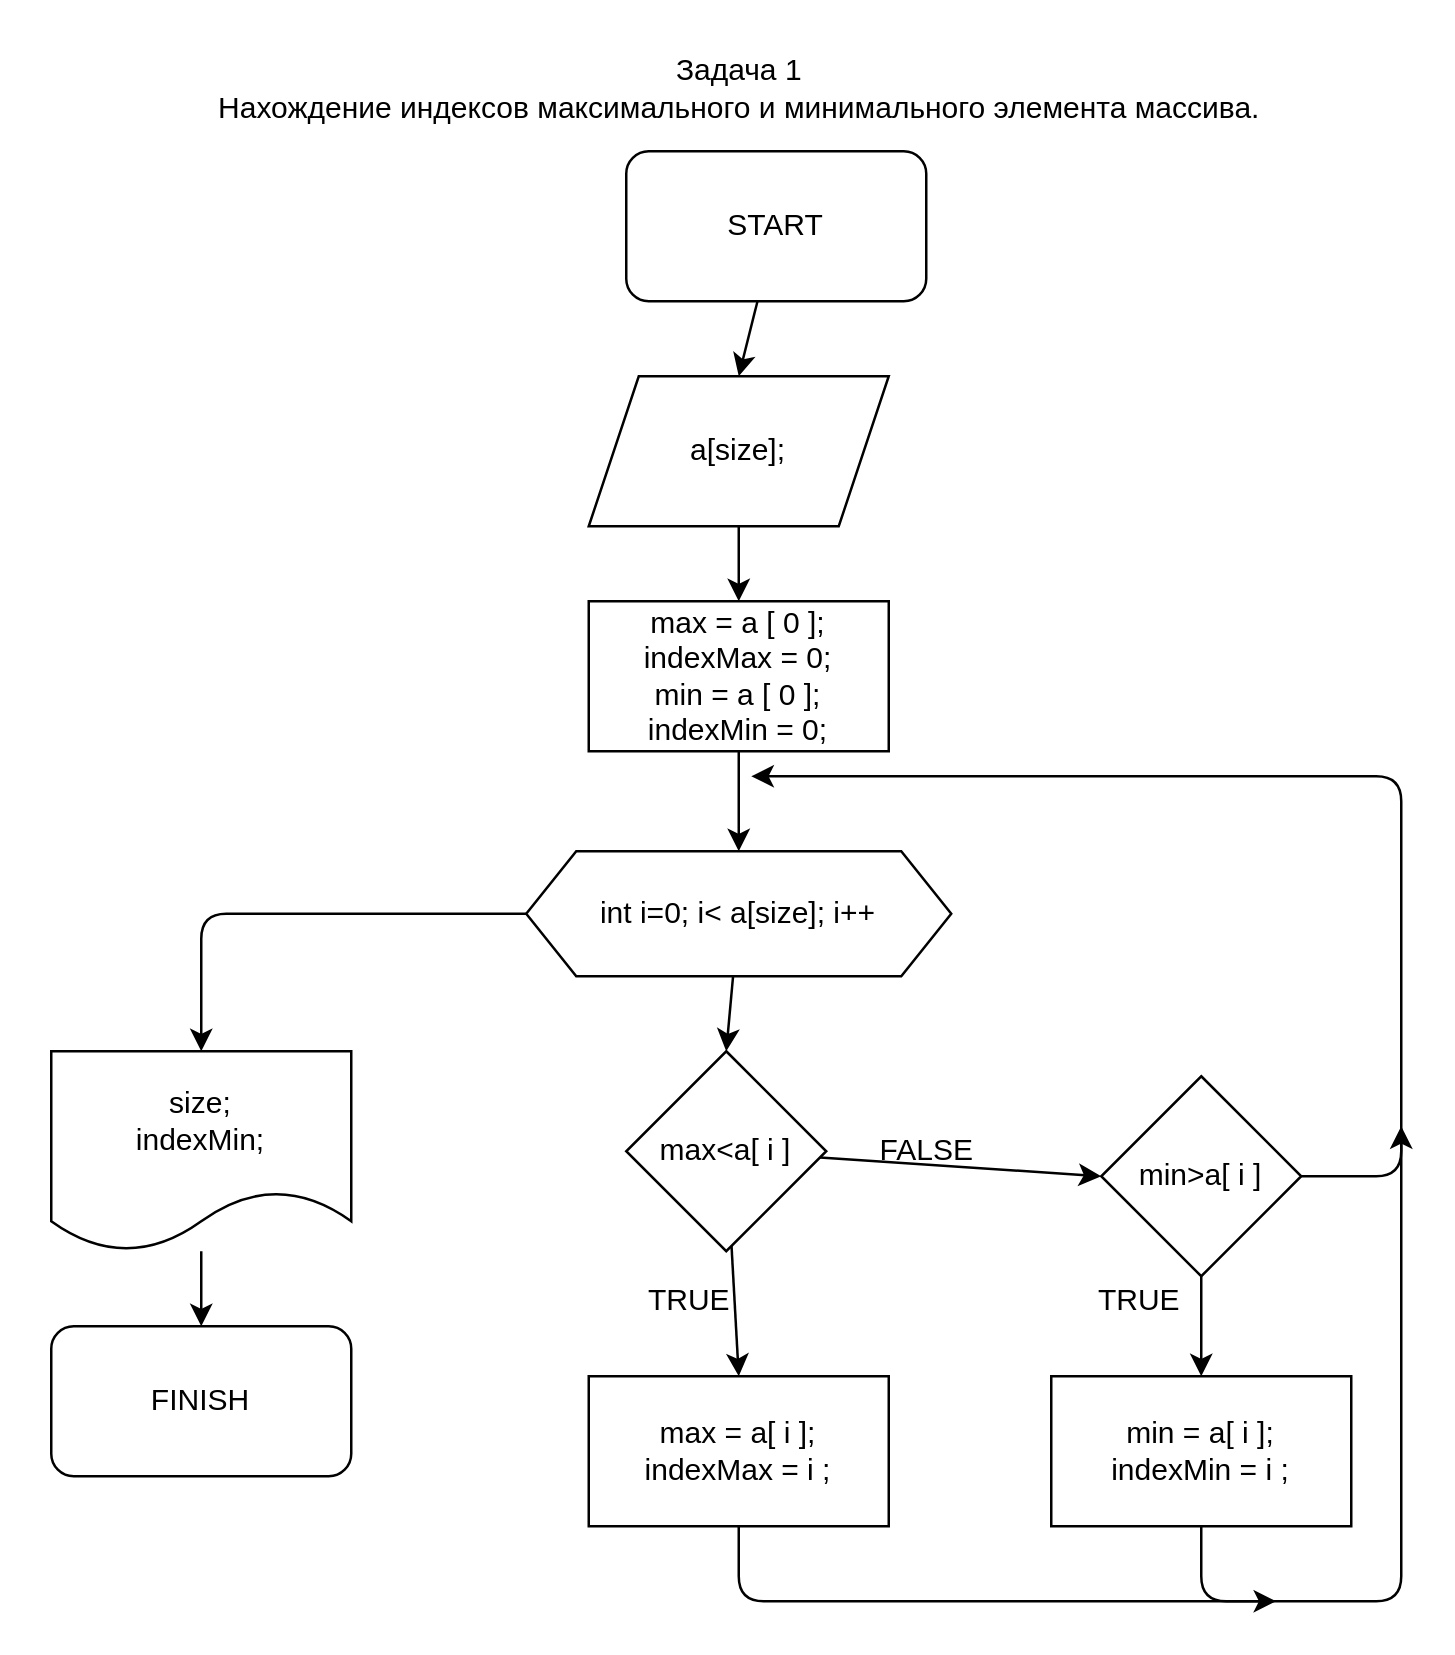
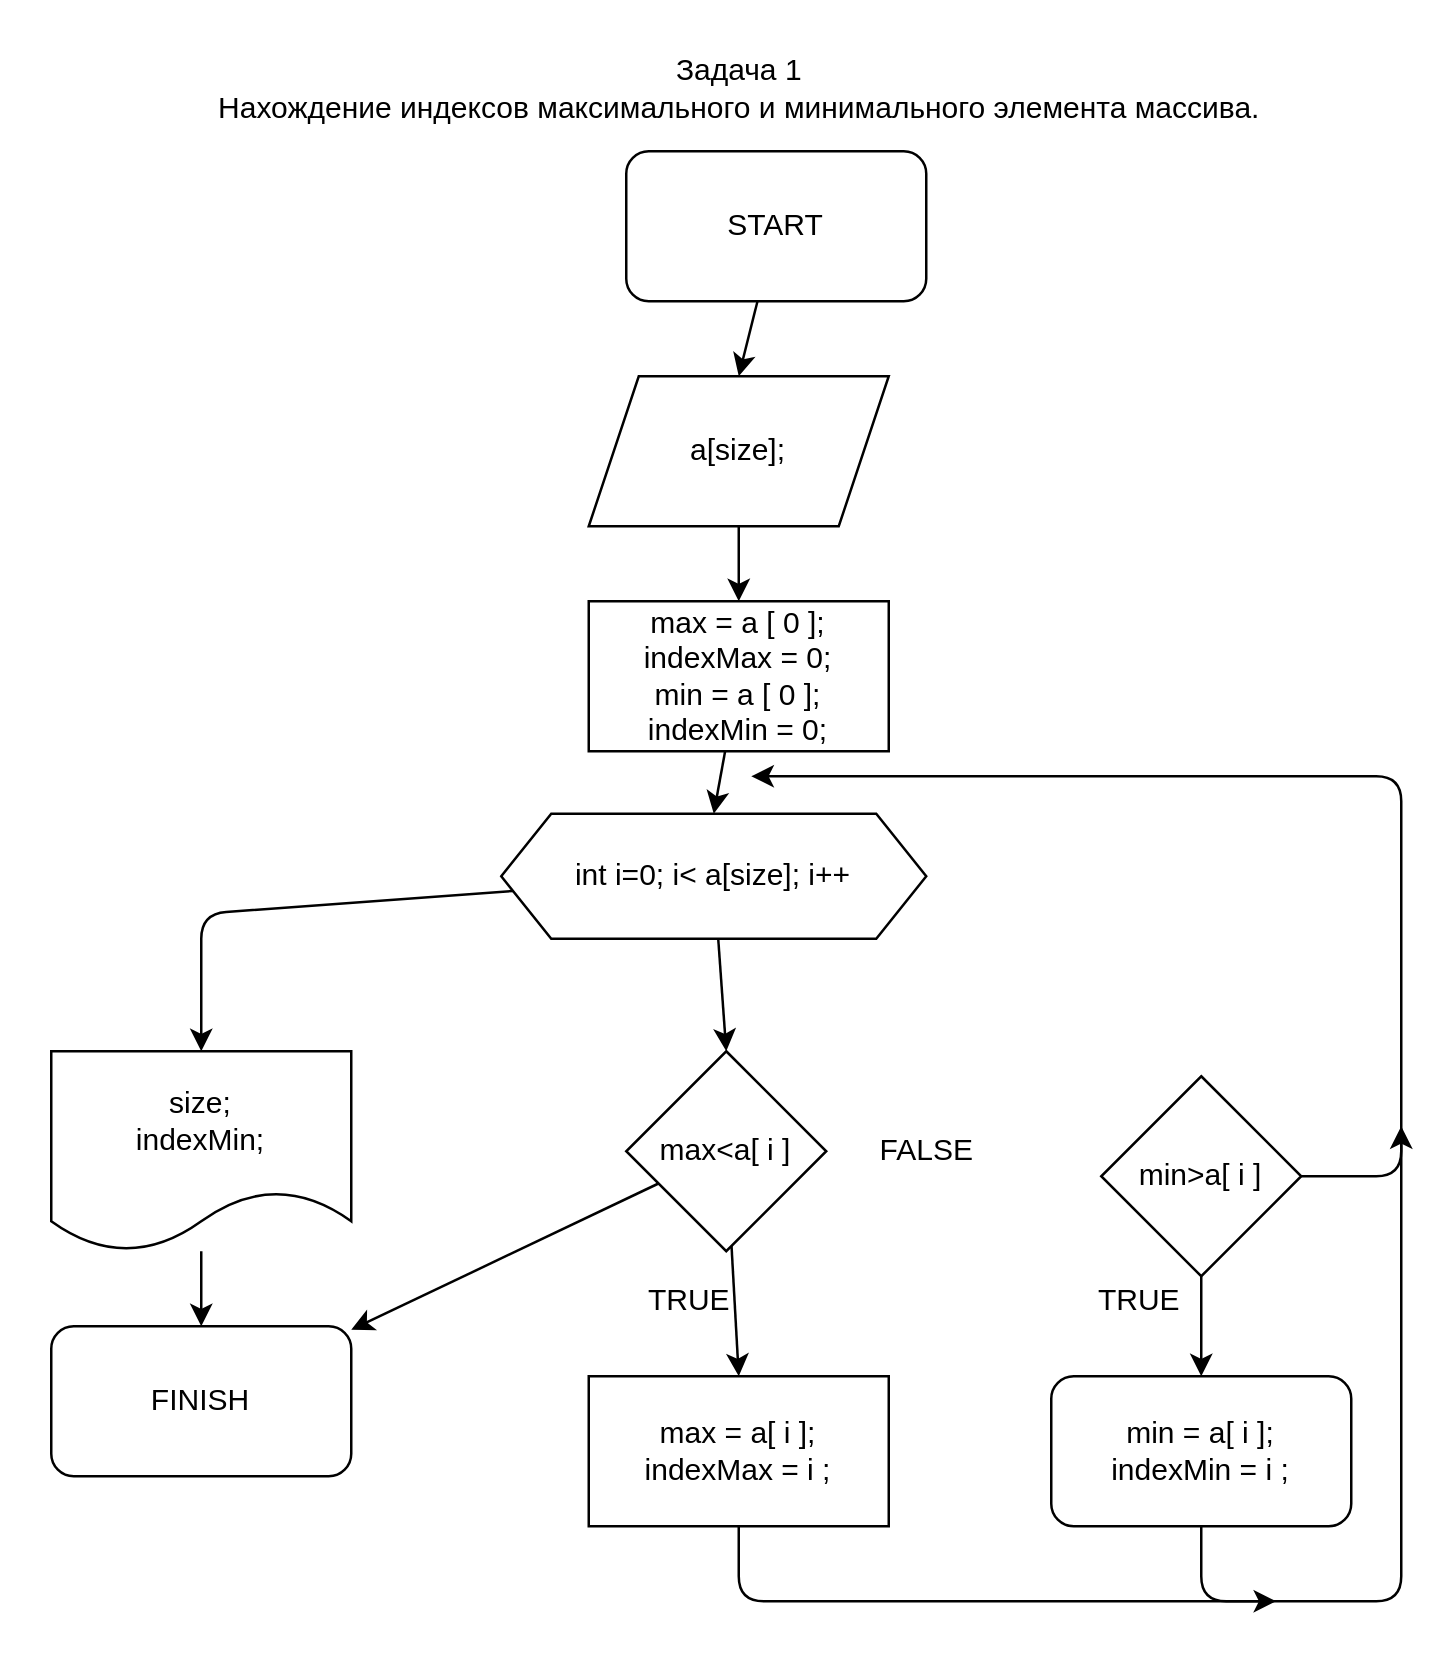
- <mxCell id="11" value="int i=0; i&amp;lt; a[size]; i++" style="shape=hexagon;perimeter=hexagonPerimeter2;whiteSpace=wrap;html=1;fixedSize=1;" vertex="1" parent="1"><mxGeometry x="210" y="340" width="170" height="50" as="geometry" /></mxCell>
+ <mxCell id="11" value="int i=0; i&amp;lt; a[size]; i++" style="shape=hexagon;perimeter=hexagonPerimeter2;whiteSpace=wrap;html=1;fixedSize=1;" vertex="1" parent="1"><mxGeometry x="200" y="325" width="170" height="50" as="geometry" /></mxCell>
- <mxCell id="13" style="edgeStyle=none;html=1;entryX=0;entryY=0.5;entryDx=0;entryDy=0;" edge="1" parent="1" source="14" target="19"><mxGeometry relative="1" as="geometry" /></mxCell>
+ <mxCell id="13" style="edgeStyle=none;html=1;" edge="1" parent="1" source="14" target="27"><mxGeometry relative="1" as="geometry" /></mxCell>
- <mxCell id="21" value="min = a[ i ];&lt;br&gt;indexMin = i ;" style="rounded=0;whiteSpace=wrap;html=1;" vertex="1" parent="1"><mxGeometry x="420" y="550" width="120" height="60" as="geometry" /></mxCell>
+ <mxCell id="21" value="min = a[ i ];&lt;br&gt;indexMin = i ;" style="whiteSpace=wrap;html=1;rounded=1;" vertex="1" parent="1"><mxGeometry x="420" y="550" width="120" height="60" as="geometry" /></mxCell>
